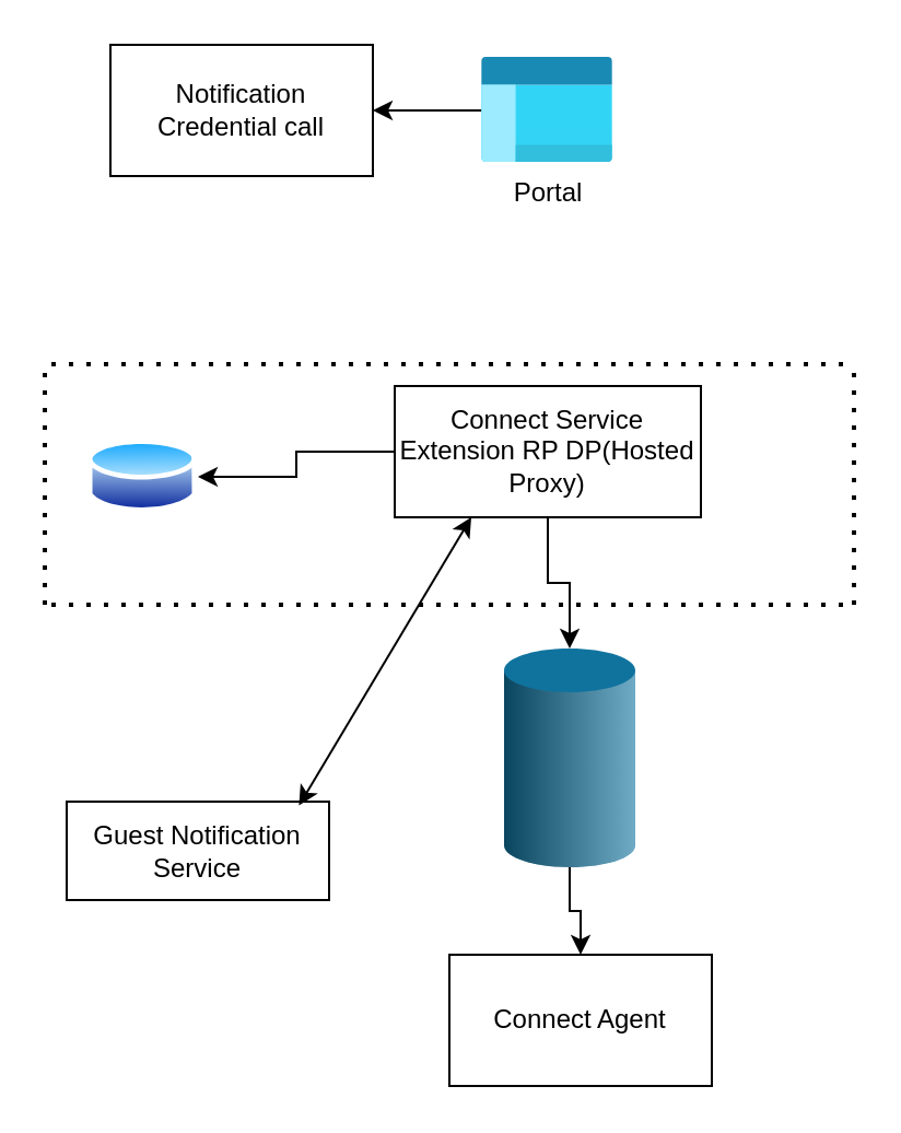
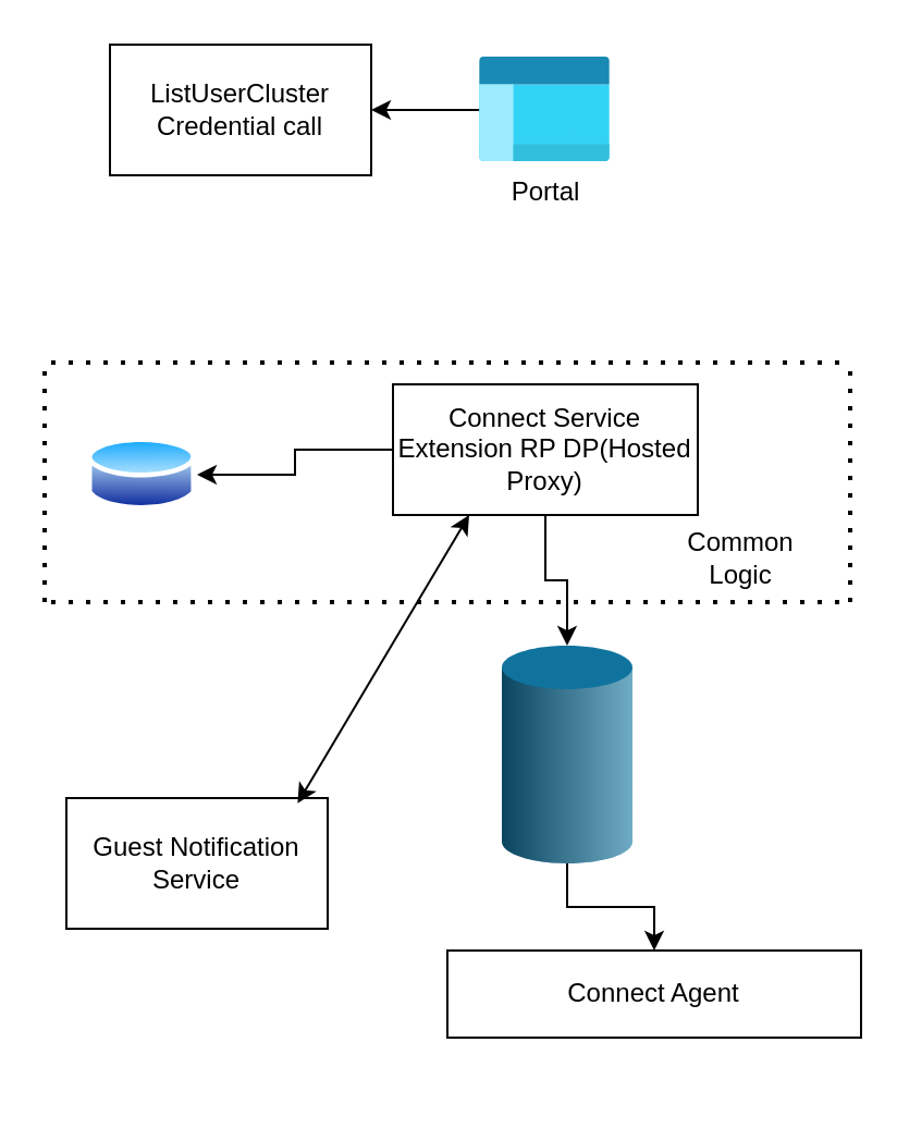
- <mxCell id="18" value="Notification&lt;br&gt;Credential call" style="rounded=0;whiteSpace=wrap;html=1;" vertex="1" parent="1"><mxGeometry x="50" y="20" width="120" height="60" as="geometry" /></mxCell>
+ <mxCell id="18" value="ListUserCluster&lt;br&gt;Credential call" style="rounded=0;whiteSpace=wrap;html=1;" vertex="1" parent="1"><mxGeometry x="50" y="20" width="120" height="60" as="geometry" /></mxCell>
+ <mxCell id="17" value="Common Logic" style="text;html=1;strokeColor=none;fillColor=none;align=center;verticalAlign=middle;whiteSpace=wrap;rounded=0;" vertex="1" parent="1"><mxGeometry x="320" y="246" width="40" height="20" as="geometry" /></mxCell>
- <mxCell id="4" value="Guest Notification Service" style="rounded=0;whiteSpace=wrap;html=1;" vertex="1" parent="1"><mxGeometry x="30" y="366" width="120" height="45" as="geometry" /></mxCell>
+ <mxCell id="4" value="Guest Notification Service" style="rounded=0;whiteSpace=wrap;html=1;" vertex="1" parent="1"><mxGeometry x="30" y="366" width="120" height="60" as="geometry" /></mxCell>
- <mxCell id="12" value="Connect Agent" style="rounded=0;whiteSpace=wrap;html=1;" vertex="1" parent="1"><mxGeometry x="205" y="436" width="120" height="60" as="geometry" /></mxCell>
+ <mxCell id="12" value="Connect Agent" style="rounded=0;whiteSpace=wrap;html=1;" vertex="1" parent="1"><mxGeometry x="205" y="436" width="190" height="40" as="geometry" /></mxCell>
